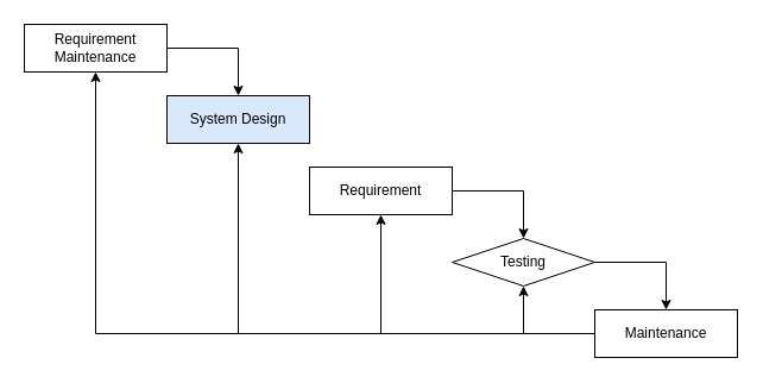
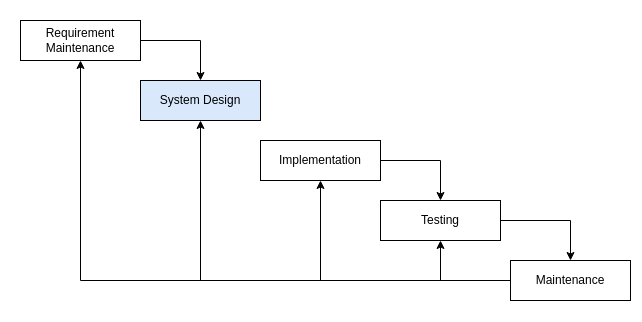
- <mxCell id="6" value="Requirement" style="rounded=0;whiteSpace=wrap;html=1;" vertex="1" parent="1"><mxGeometry x="260" y="140" width="120" height="40" as="geometry" /></mxCell>
+ <mxCell id="6" value="Implementation" style="rounded=0;whiteSpace=wrap;html=1;" vertex="1" parent="1"><mxGeometry x="260" y="140" width="120" height="40" as="geometry" /></mxCell>
- <mxCell id="8" value="Testing" style="rhombus;whiteSpace=wrap;html=1;" vertex="1" parent="1"><mxGeometry x="380" y="200" width="120" height="40" as="geometry" /></mxCell>
+ <mxCell id="8" value="Testing" style="rounded=0;whiteSpace=wrap;html=1;" vertex="1" parent="1"><mxGeometry x="380" y="200" width="120" height="40" as="geometry" /></mxCell>
- <mxCell id="10" value="Maintenance" style="rounded=0;whiteSpace=wrap;html=1;" vertex="1" parent="1"><mxGeometry x="500" y="260" width="120" height="40" as="geometry" /></mxCell>
+ <mxCell id="10" value="Maintenance" style="rounded=0;whiteSpace=wrap;html=1;" vertex="1" parent="1"><mxGeometry x="510" y="260" width="120" height="40" as="geometry" /></mxCell>
